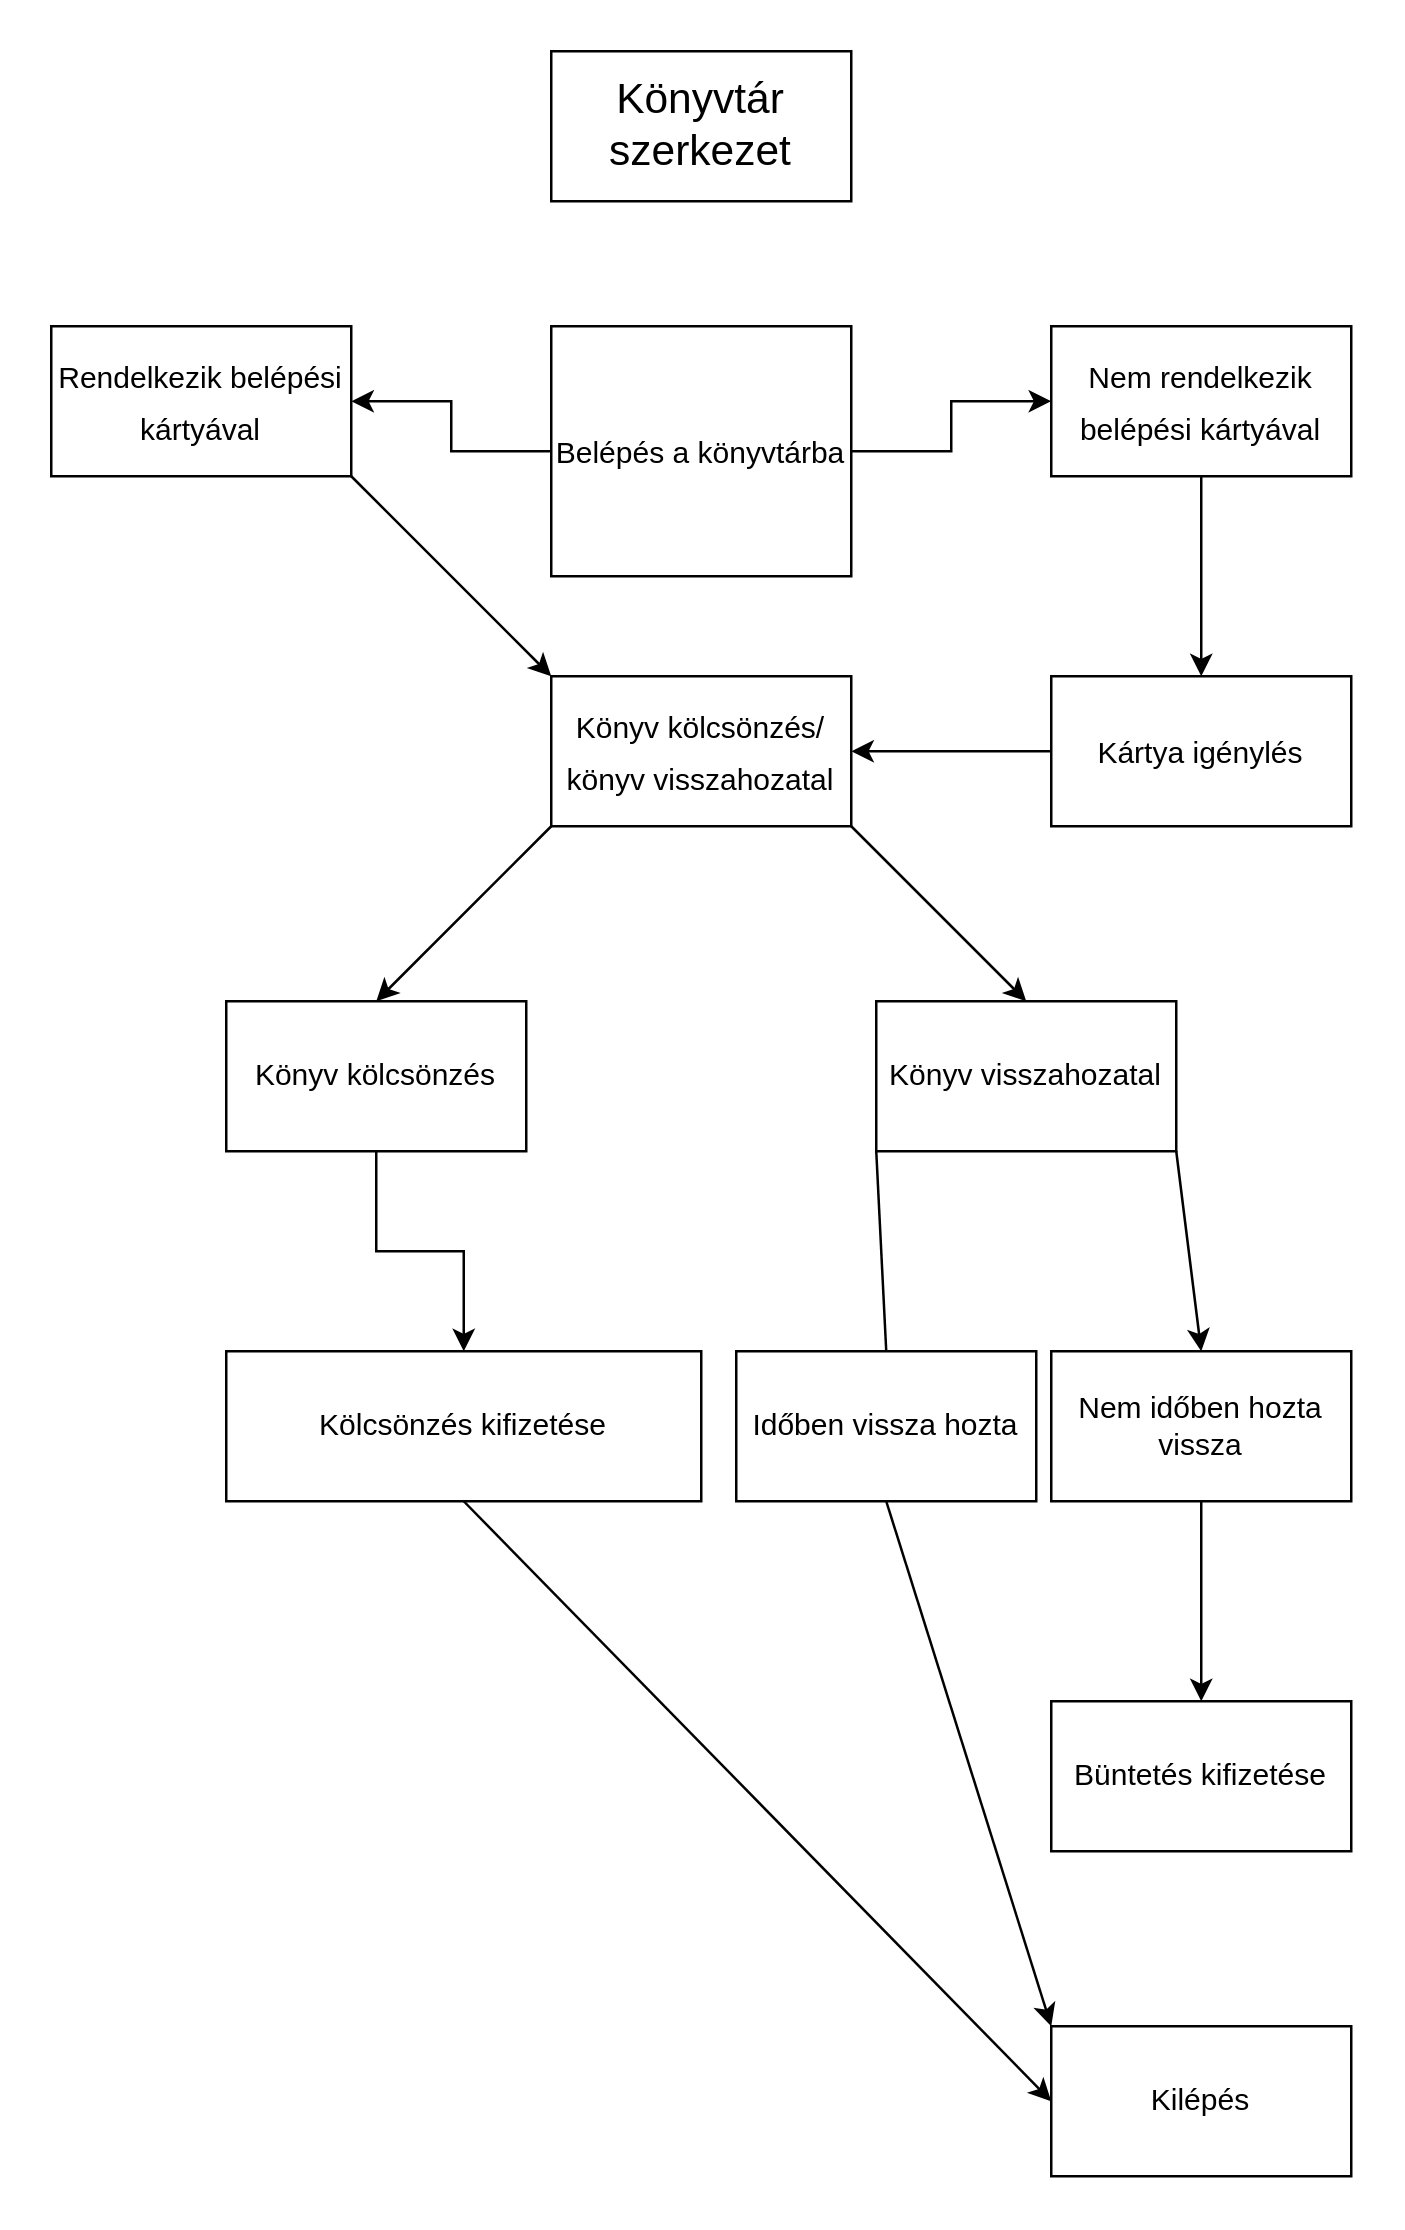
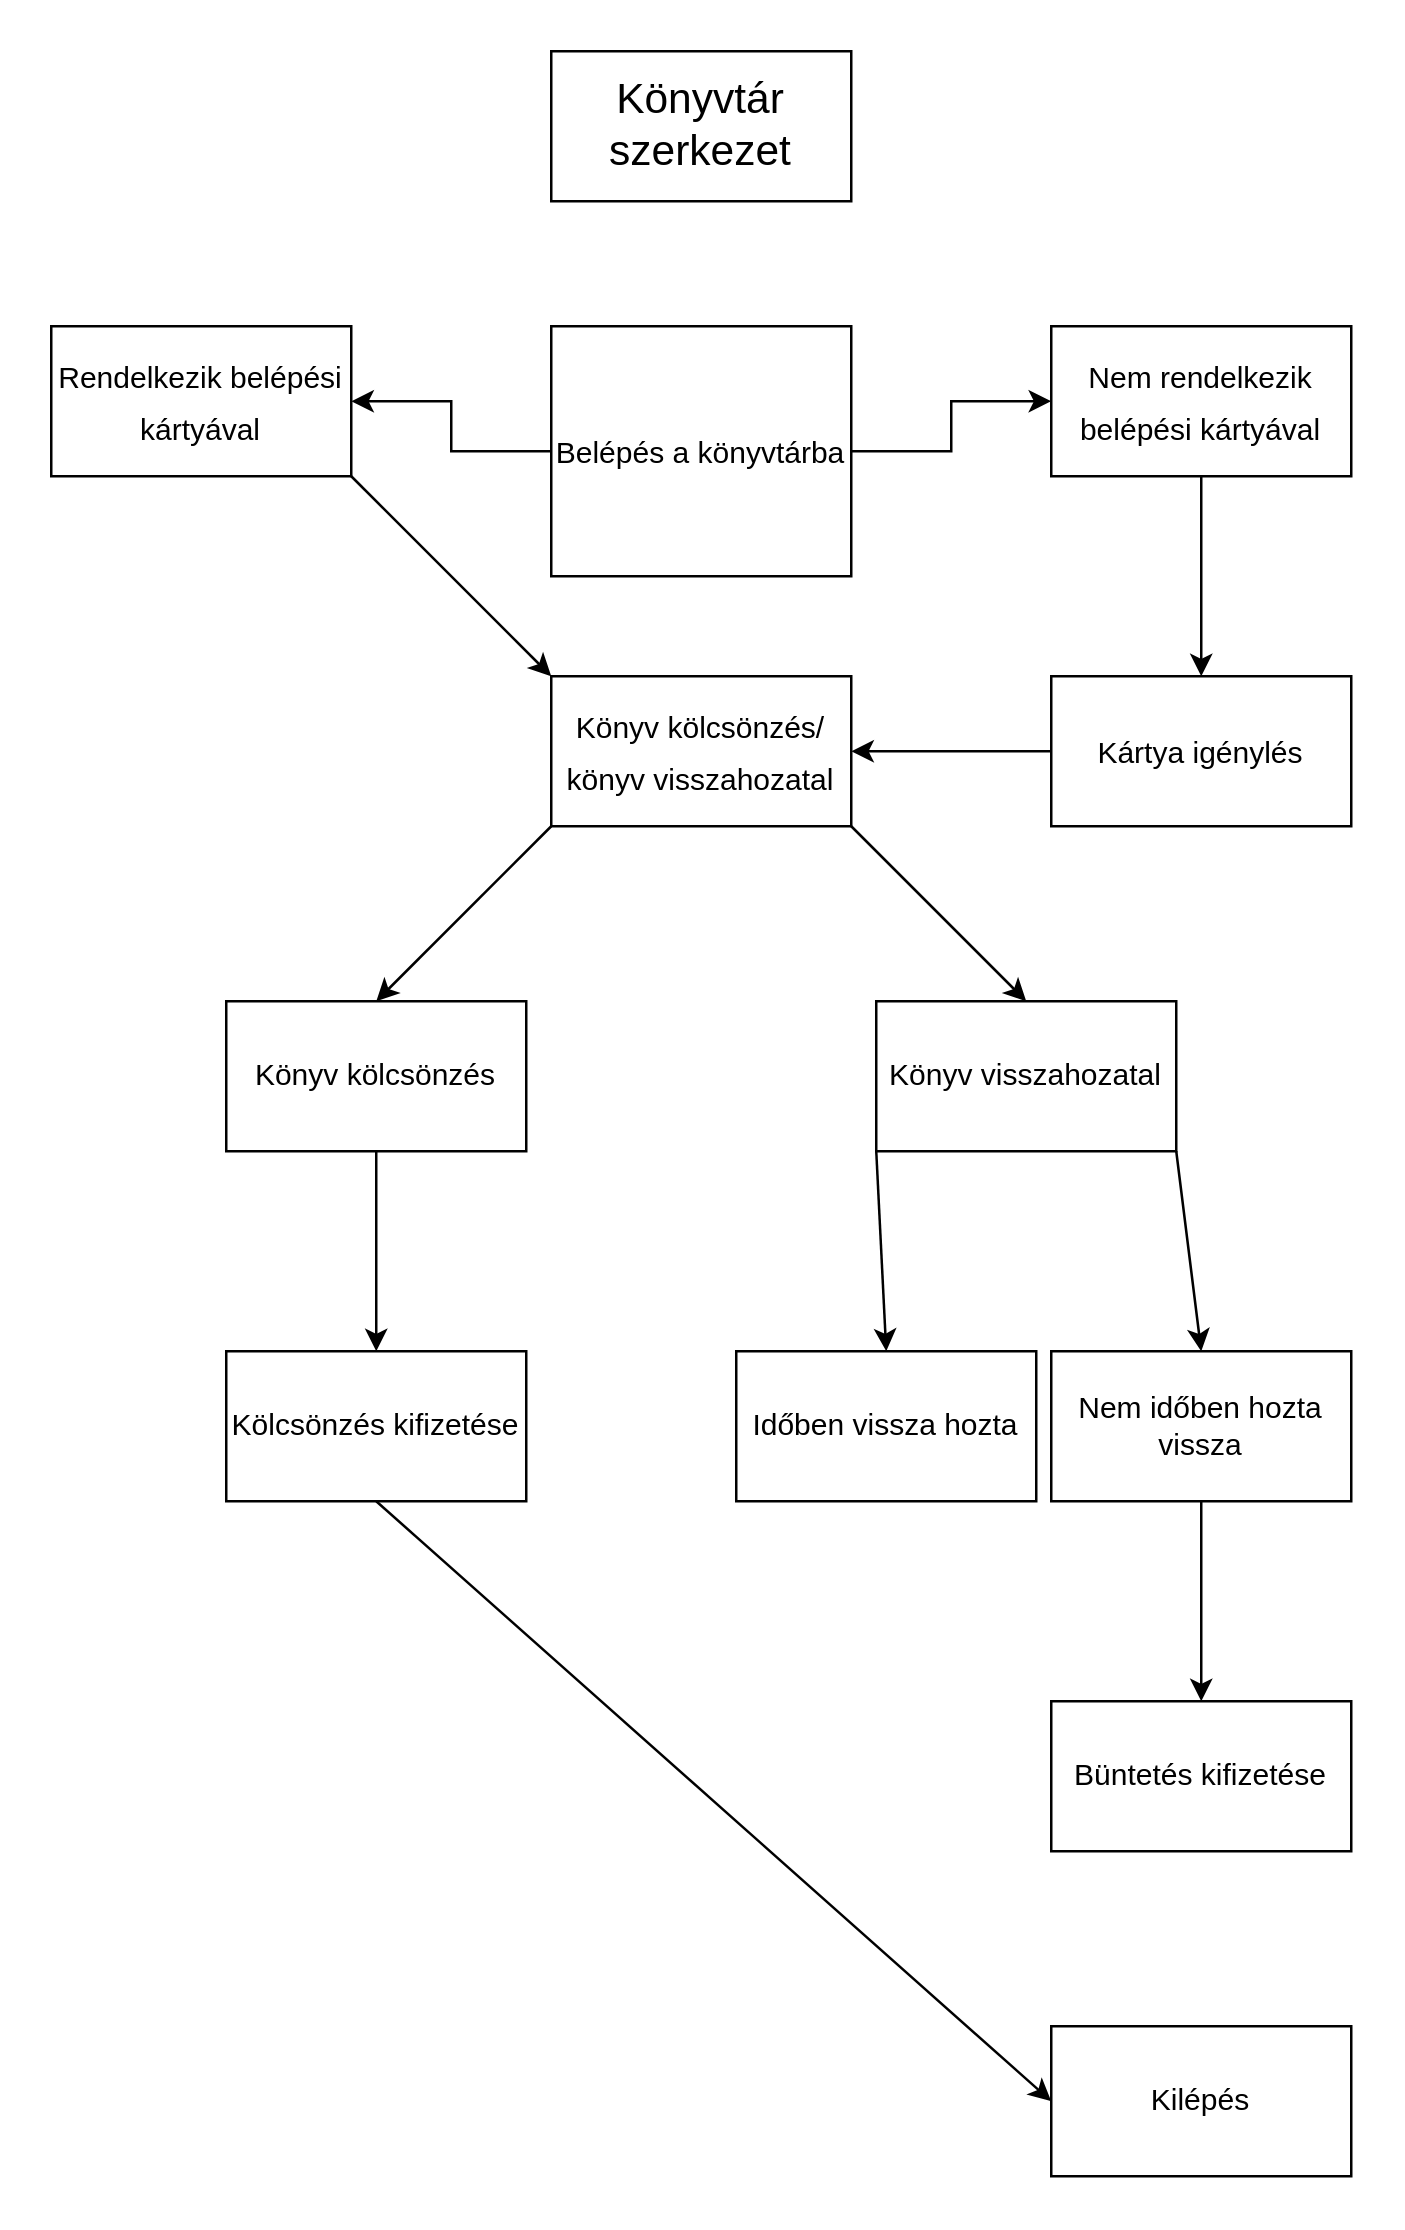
- <mxCell id="22" value="" style="endArrow=none;html=1;rounded=0;fontSize=12;exitX=0;exitY=1;exitDx=0;exitDy=0;entryX=0.5;entryY=0;entryDx=0;entryDy=0;" parent="1" source="17" target="19" edge="1"><mxGeometry width="50" height="50" relative="1" as="geometry"><mxPoint x="270" y="430" as="sourcePoint" /><mxPoint x="320" y="380" as="targetPoint" /></mxGeometry></mxCell>
+ <mxCell id="22" value="" style="endArrow=classic;html=1;rounded=0;fontSize=12;exitX=0;exitY=1;exitDx=0;exitDy=0;entryX=0.5;entryY=0;entryDx=0;entryDy=0;" parent="1" source="17" target="19" edge="1"><mxGeometry width="50" height="50" relative="1" as="geometry"><mxPoint x="270" y="430" as="sourcePoint" /><mxPoint x="320" y="380" as="targetPoint" /></mxGeometry></mxCell>
- <mxCell id="18" value="Kölcsönzés kifizetése" style="rounded=0;whiteSpace=wrap;html=1;fontSize=12;" parent="1" vertex="1"><mxGeometry x="90" y="540" width="190" height="60" as="geometry" /></mxCell>
+ <mxCell id="18" value="Kölcsönzés kifizetése" style="rounded=0;whiteSpace=wrap;html=1;fontSize=12;" parent="1" vertex="1"><mxGeometry x="90" y="540" width="120" height="60" as="geometry" /></mxCell>
- <mxCell id="27" value="" style="endArrow=classic;html=1;rounded=0;fontSize=12;exitX=0.5;exitY=1;exitDx=0;exitDy=0;entryX=0;entryY=0;entryDx=0;entryDy=0;" parent="1" source="19" target="25" edge="1"><mxGeometry width="50" height="50" relative="1" as="geometry"><mxPoint x="280" y="700" as="sourcePoint" /><mxPoint x="330" y="650" as="targetPoint" /></mxGeometry></mxCell>
